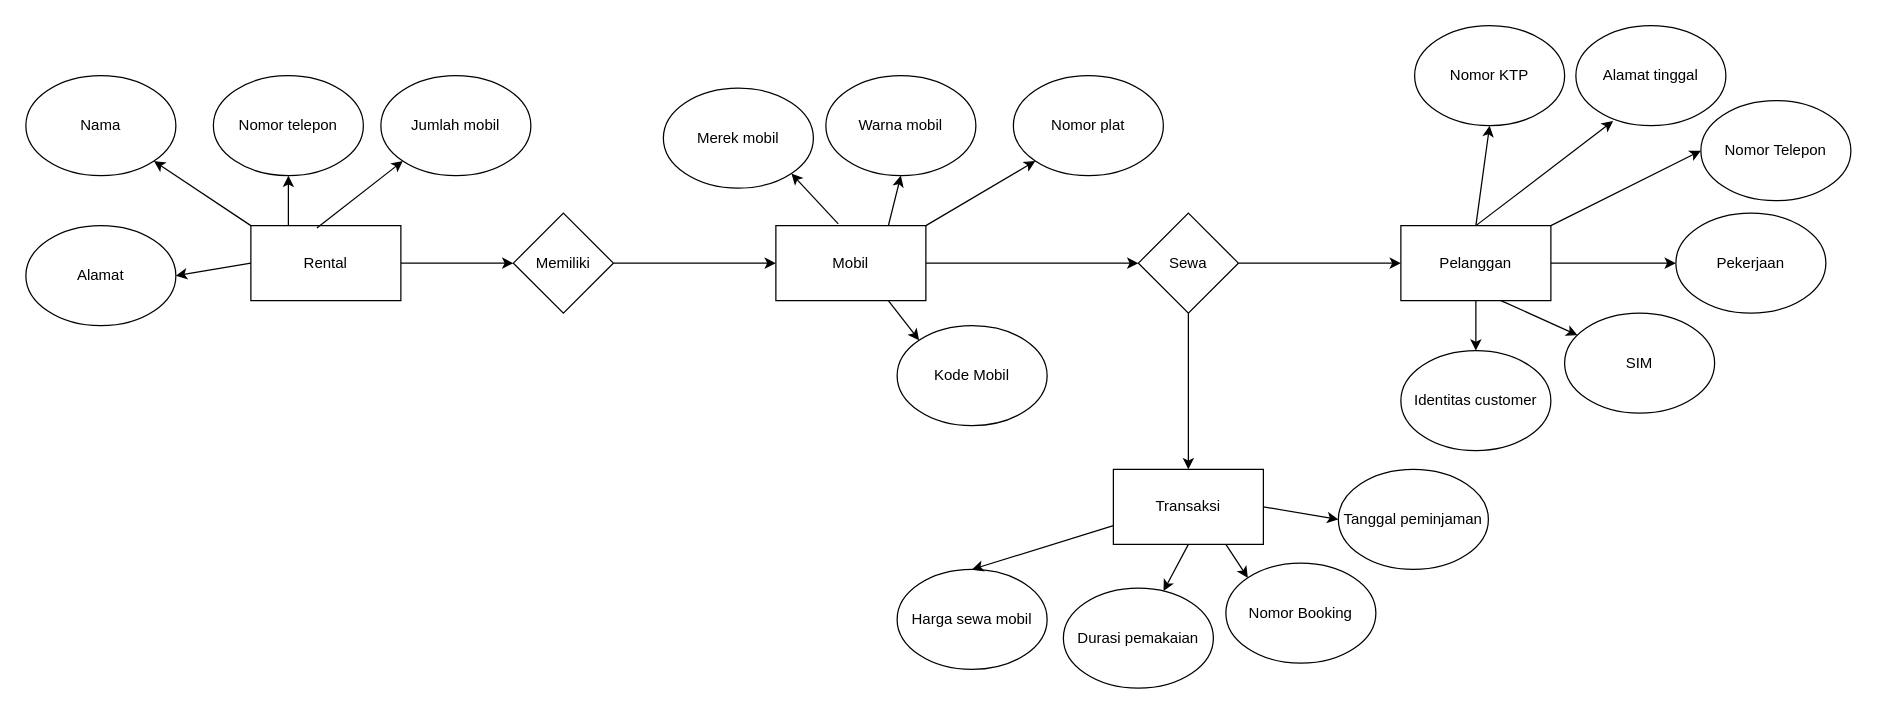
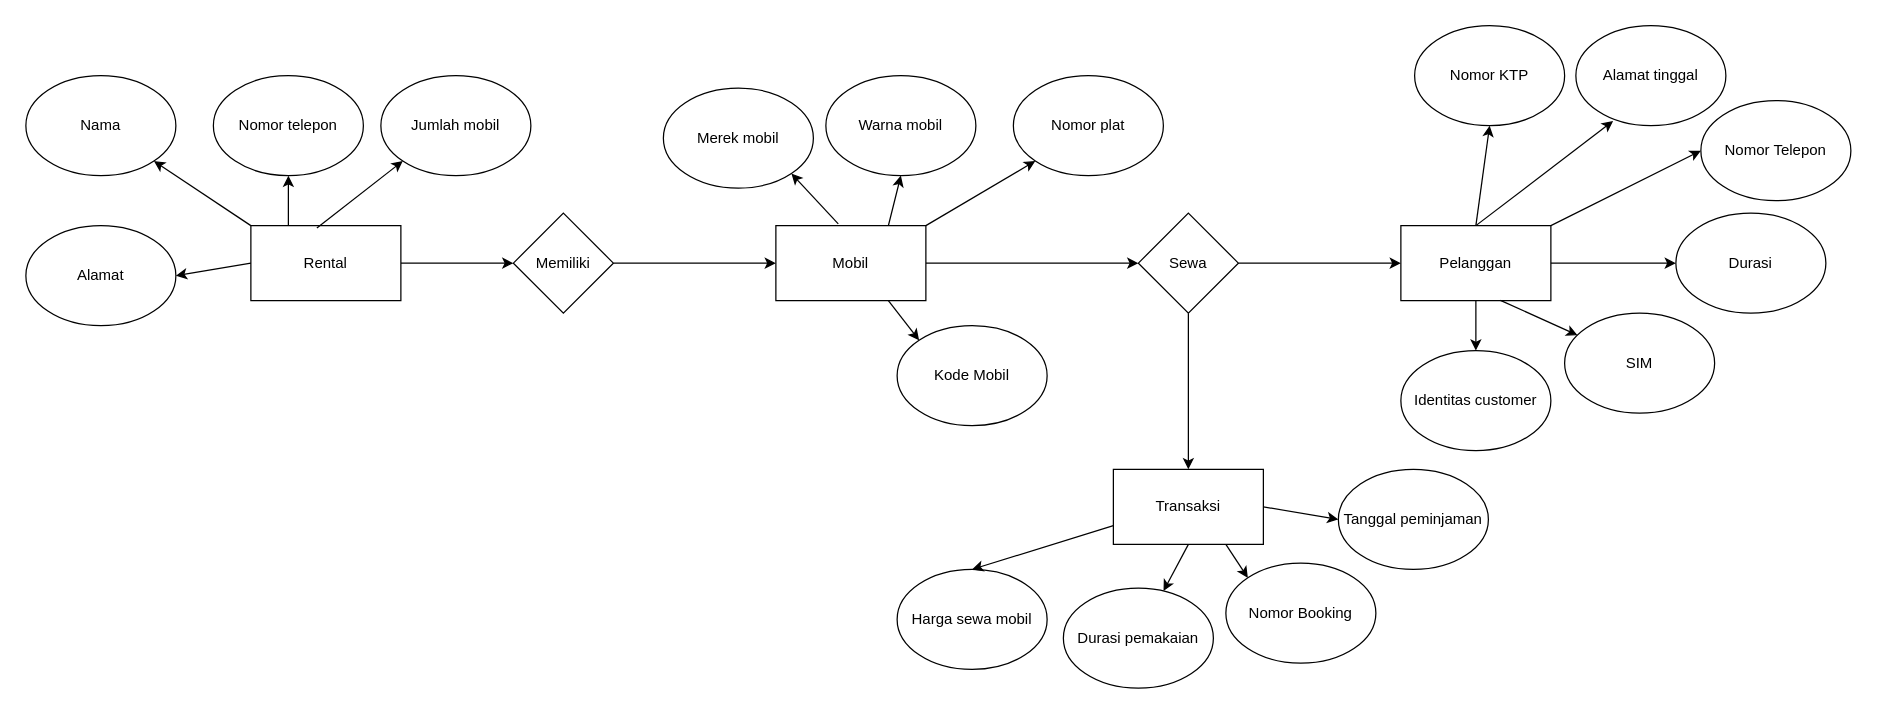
- <mxCell id="14" value="Pekerjaan" style="ellipse;whiteSpace=wrap;html=1;" parent="1" vertex="1"><mxGeometry x="1340" y="170" width="120" height="80" as="geometry" /></mxCell>
+ <mxCell id="14" value="Durasi" style="ellipse;whiteSpace=wrap;html=1;" parent="1" vertex="1"><mxGeometry x="1340" y="170" width="120" height="80" as="geometry" /></mxCell>
